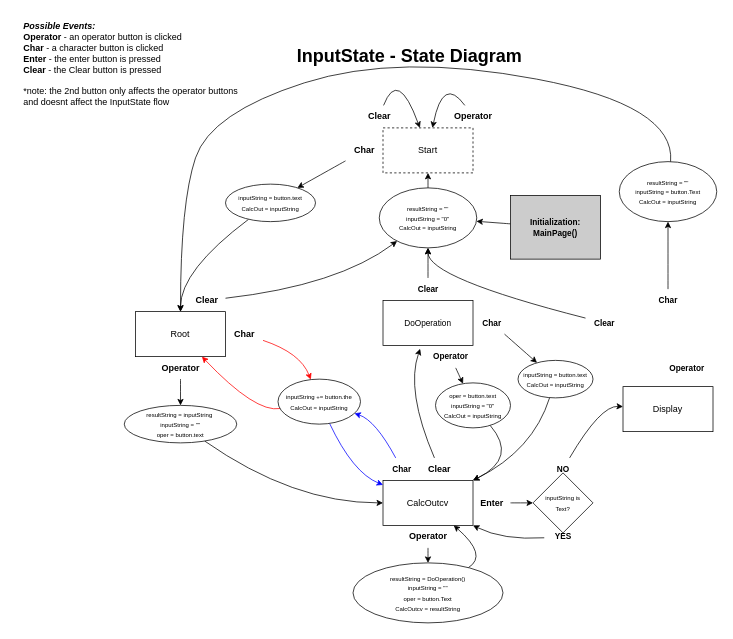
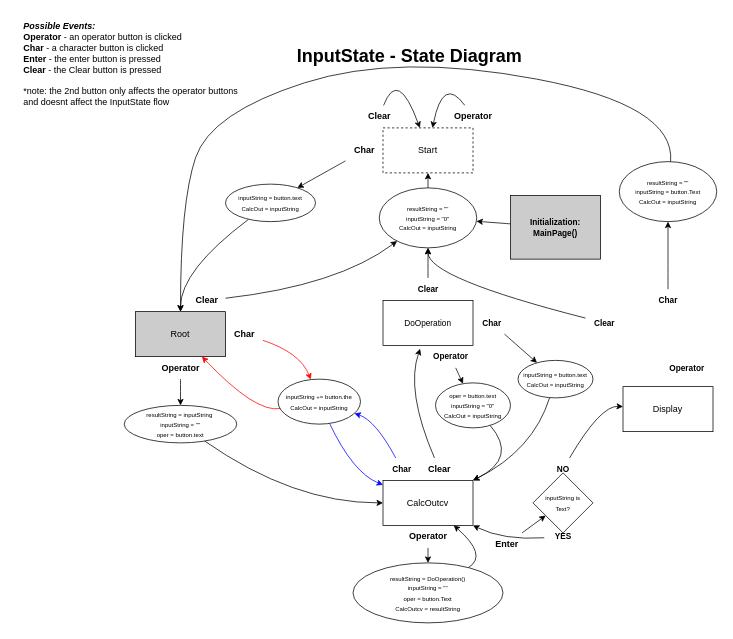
- <mxCell id="3" value="Root" style="whiteSpace=wrap;html=1;" vertex="1" parent="1"><mxGeometry x="180" y="415" width="120" height="60" as="geometry" /></mxCell>
+ <mxCell id="3" value="Root" style="whiteSpace=wrap;html=1;fillColor=#cccccc;" vertex="1" parent="1"><mxGeometry x="180" y="415" width="120" height="60" as="geometry" /></mxCell>
- <mxCell id="25" value="&lt;b&gt;Enter&lt;/b&gt;" style="text;html=1;align=center;verticalAlign=middle;resizable=0;points=[];autosize=1;strokeColor=none;fillColor=none;" vertex="1" parent="1"><mxGeometry x="630" y="655" width="50" height="30" as="geometry" /></mxCell>
+ <mxCell id="25" value="&lt;b&gt;Enter&lt;/b&gt;" style="text;html=1;align=center;verticalAlign=middle;resizable=0;points=[];autosize=1;strokeColor=none;fillColor=none;" vertex="1" parent="1"><mxGeometry x="650" y="710" width="50" height="30" as="geometry" /></mxCell>
